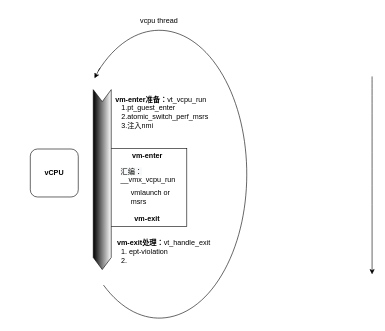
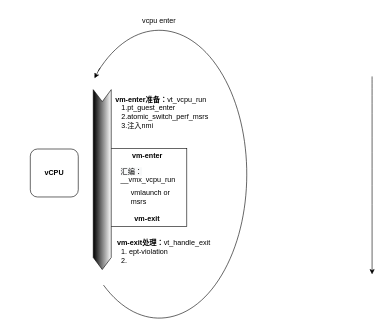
- <mxCell id="15" value="vcpu thread" style="text;html=1;strokeColor=none;fillColor=none;align=center;verticalAlign=middle;whiteSpace=wrap;rounded=0;" parent="1" vertex="1"><mxGeometry x="230" y="20" width="70" height="30" as="geometry" /></mxCell>
+ <mxCell id="15" value="vcpu enter" style="text;html=1;strokeColor=none;fillColor=none;align=center;verticalAlign=middle;whiteSpace=wrap;rounded=0;" parent="1" vertex="1"><mxGeometry x="230" y="20" width="70" height="30" as="geometry" /></mxCell>
